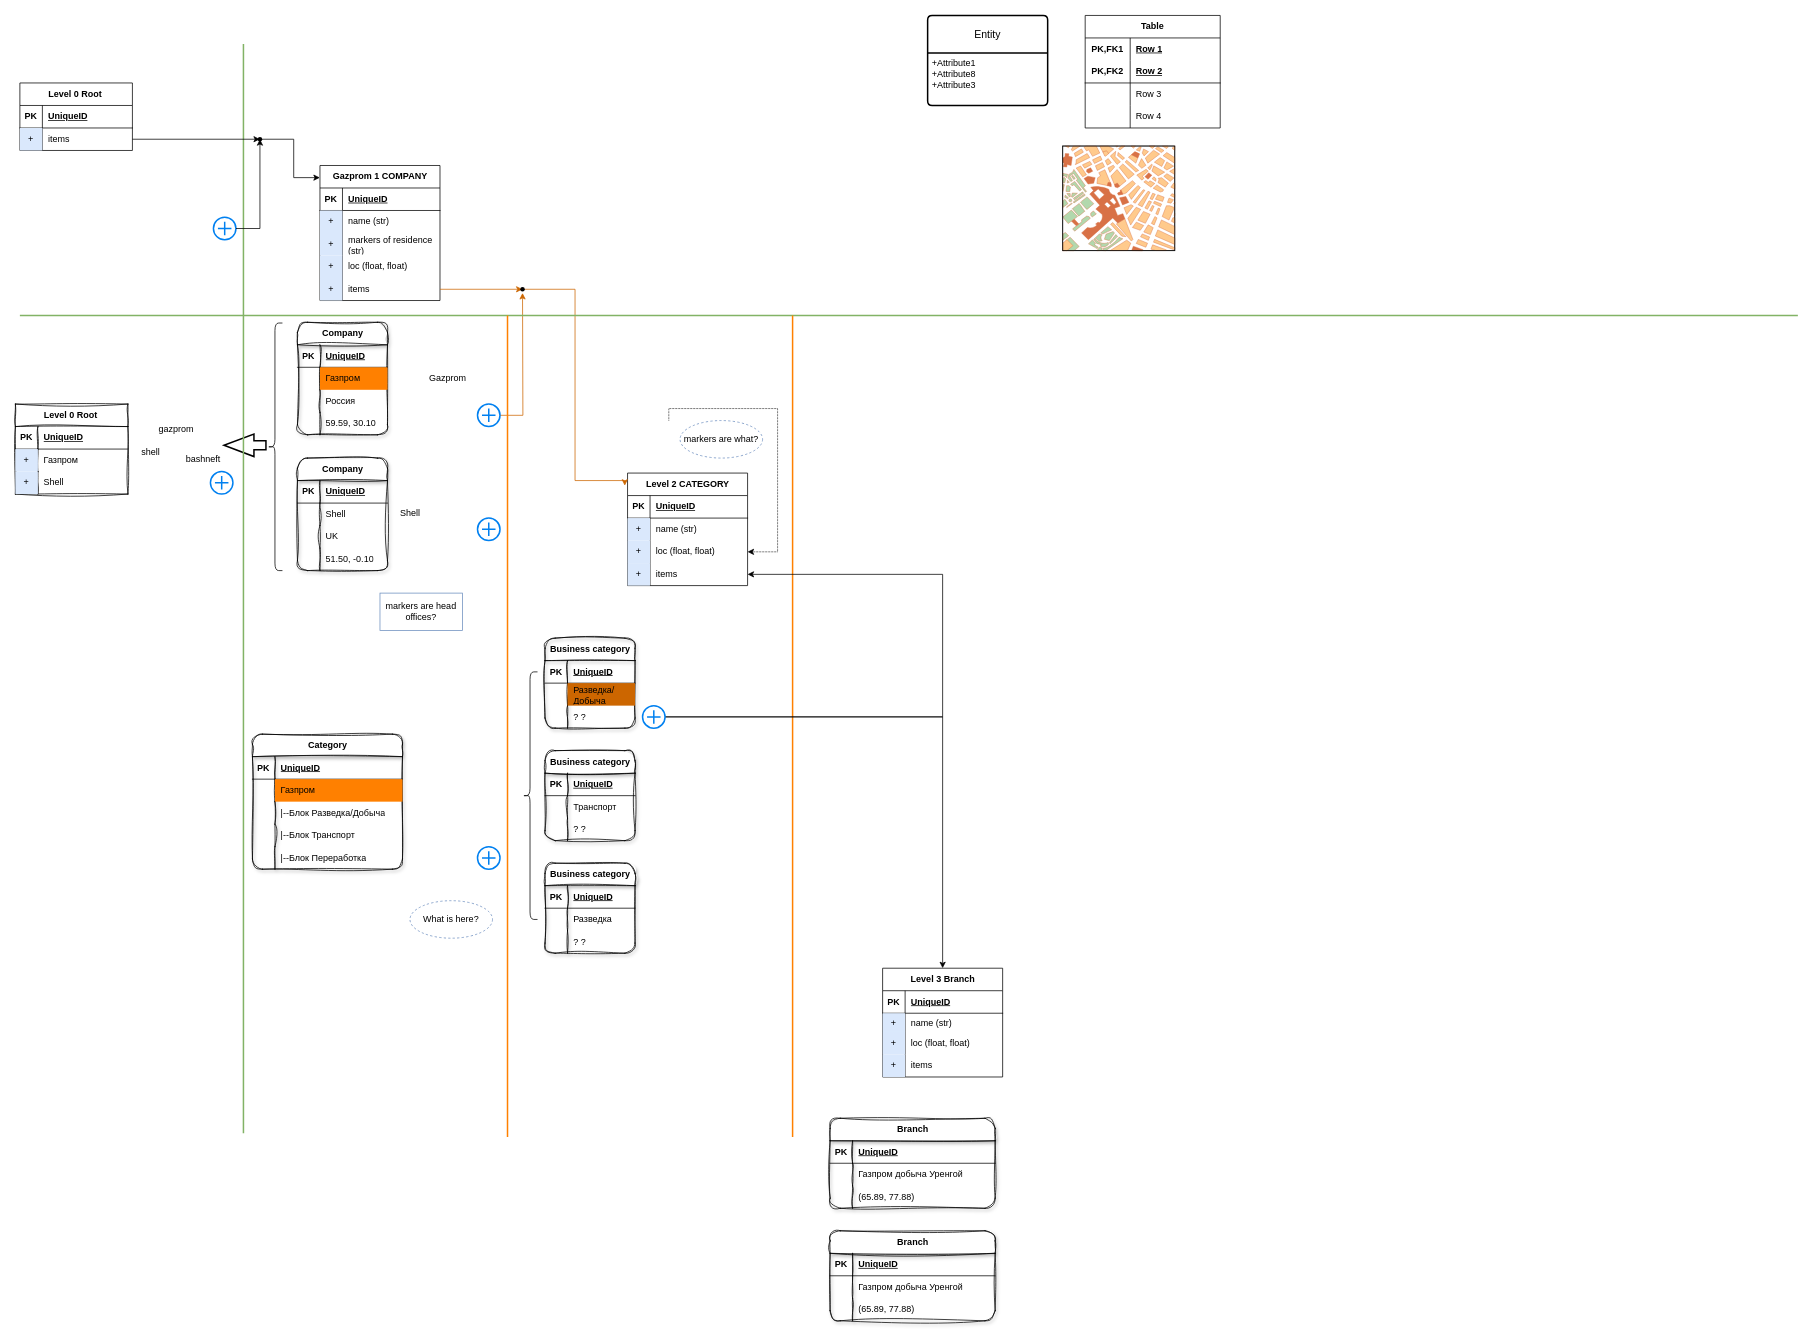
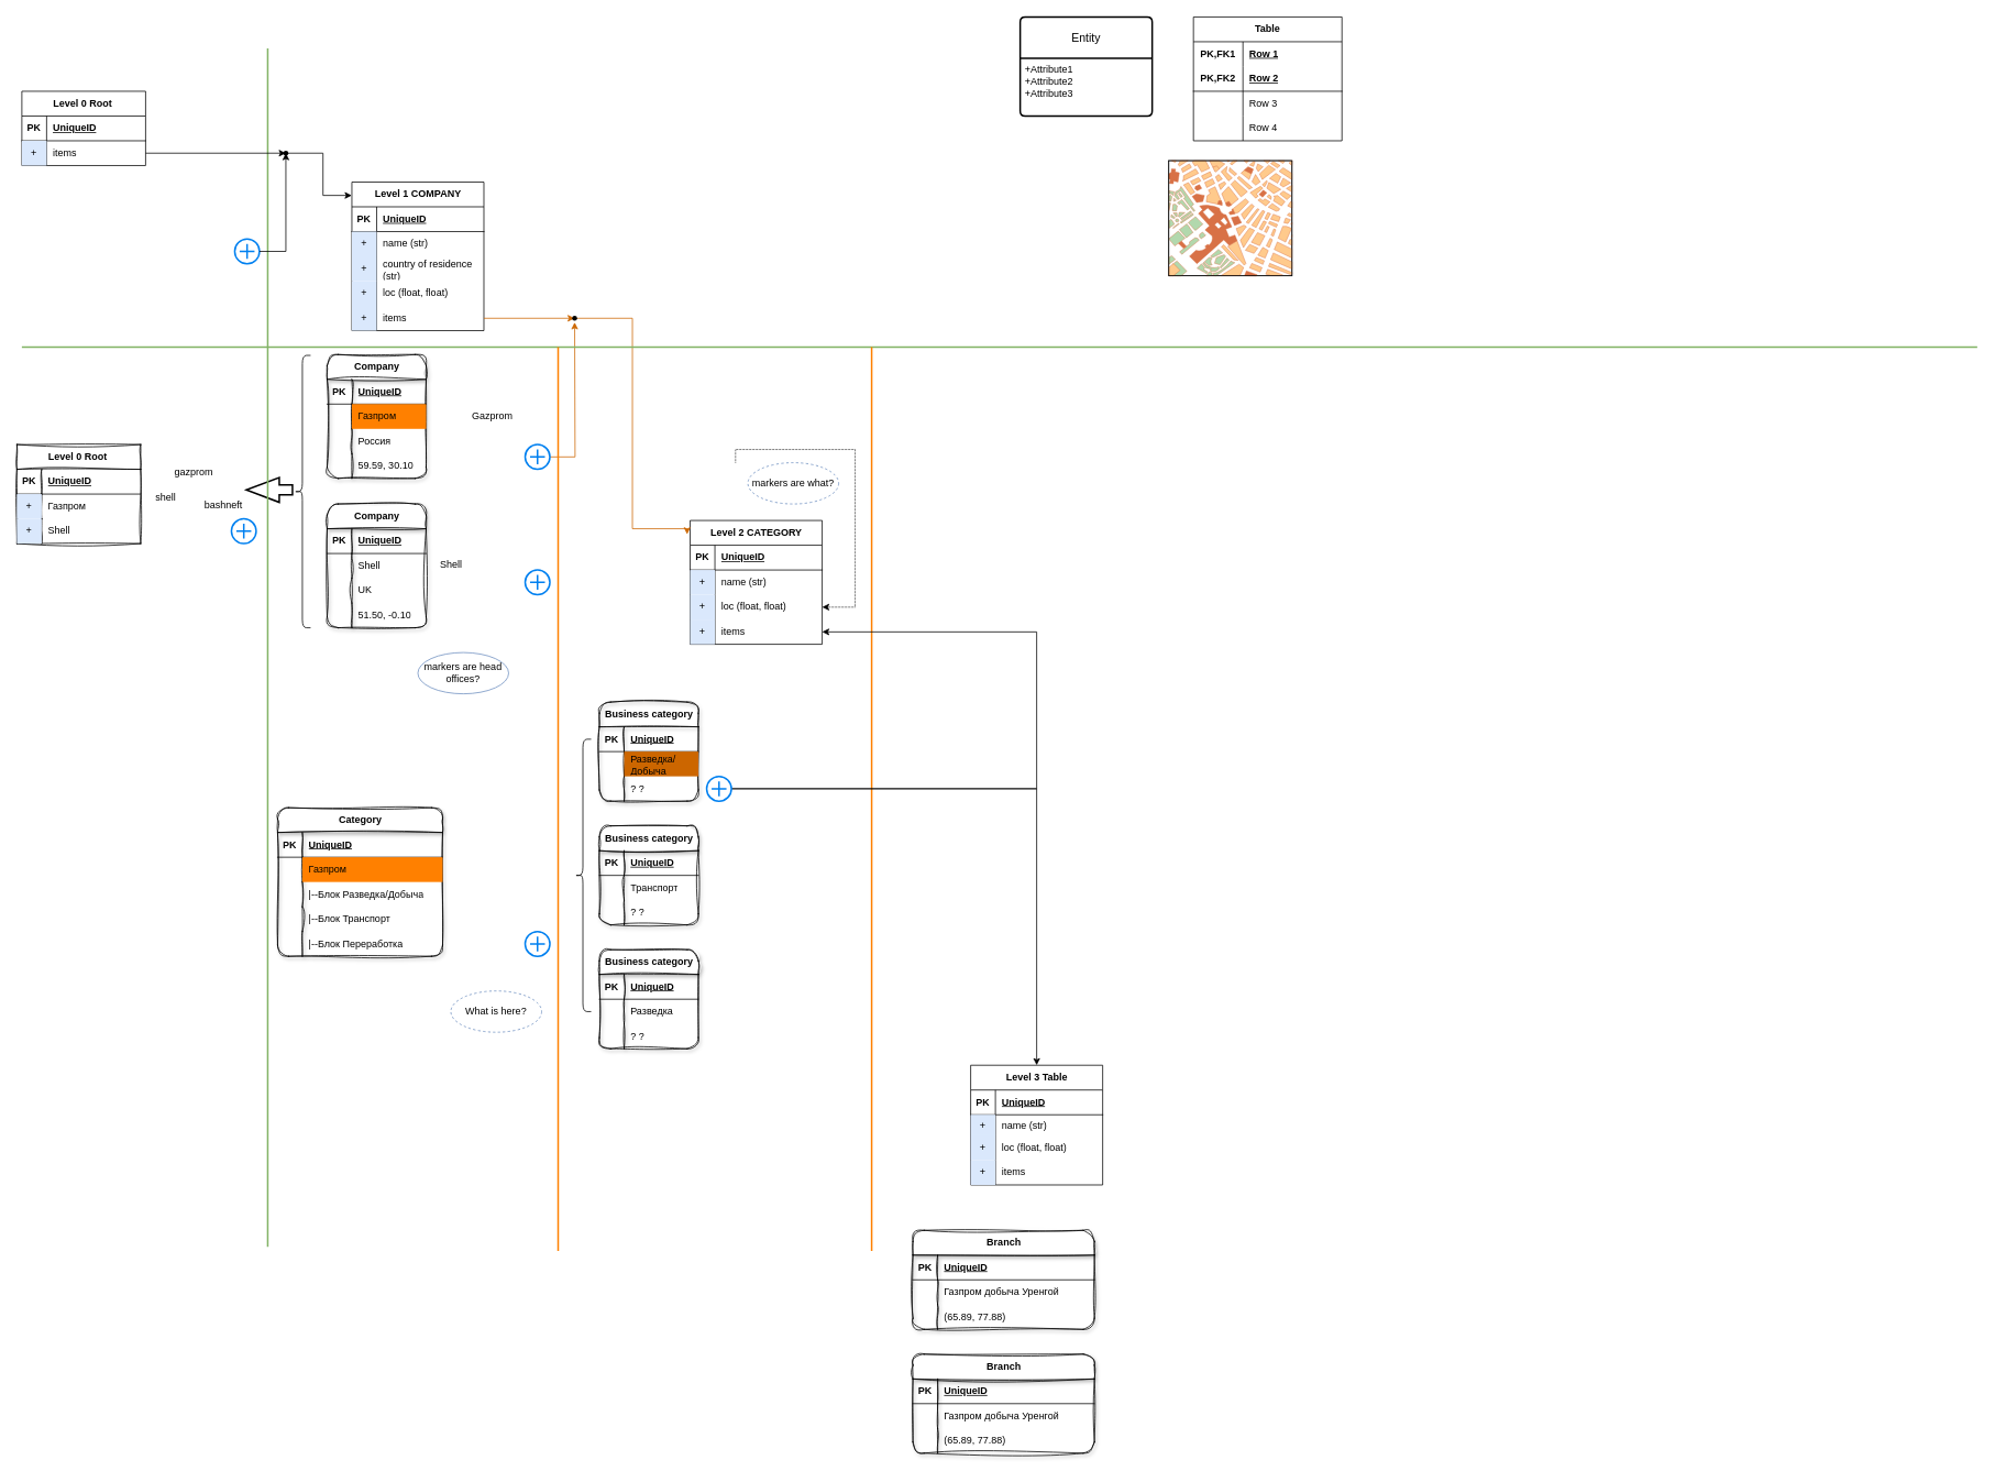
- <mxCell id="33" value="+Attribute1&#10;+Attribute8&#10;+Attribute3" style="align=left;strokeColor=none;fillColor=none;spacingLeft=4;fontSize=12;verticalAlign=top;resizable=0;rotatable=0;part=1;html=1;" vertex="1" parent="32"><mxGeometry y="50" width="160" height="70" as="geometry" /></mxCell>
+ <mxCell id="33" value="+Attribute1&#10;+Attribute2&#10;+Attribute3" style="align=left;strokeColor=none;fillColor=none;spacingLeft=4;fontSize=12;verticalAlign=top;resizable=0;rotatable=0;part=1;html=1;" vertex="1" parent="32"><mxGeometry y="50" width="160" height="70" as="geometry" /></mxCell>
- <mxCell id="3" value="Gazprom 1 COMPANY" style="shape=table;startSize=30;container=1;collapsible=1;childLayout=tableLayout;fixedRows=1;rowLines=0;fontStyle=1;align=center;resizeLast=1;html=1;" vertex="1" parent="1"><mxGeometry x="426" y="220" width="160" height="180" as="geometry" /></mxCell>
+ <mxCell id="3" value="Level 1 COMPANY" style="shape=table;startSize=30;container=1;collapsible=1;childLayout=tableLayout;fixedRows=1;rowLines=0;fontStyle=1;align=center;resizeLast=1;html=1;" vertex="1" parent="1"><mxGeometry x="426" y="220" width="160" height="180" as="geometry" /></mxCell>
- <mxCell id="12" value="markers of residence (str)" style="shape=partialRectangle;connectable=0;fillColor=none;top=0;left=0;bottom=0;right=0;align=left;spacingLeft=6;overflow=hidden;whiteSpace=wrap;html=1;strokeColor=#6c8ebf;" vertex="1" parent="10"><mxGeometry x="30" width="130" height="30" as="geometry"><mxRectangle width="130" height="30" as="alternateBounds" /></mxGeometry></mxCell>
+ <mxCell id="12" value="country of residence (str)" style="shape=partialRectangle;connectable=0;fillColor=none;top=0;left=0;bottom=0;right=0;align=left;spacingLeft=6;overflow=hidden;whiteSpace=wrap;html=1;strokeColor=#6c8ebf;" vertex="1" parent="10"><mxGeometry x="30" width="130" height="30" as="geometry"><mxRectangle width="130" height="30" as="alternateBounds" /></mxGeometry></mxCell>
- <mxCell id="111" value="markers are head offices?" style="whiteSpace=wrap;html=1;fillColor=none;strokeColor=#6c8ebf;rounded=0;" vertex="1" parent="110"><mxGeometry x="30" width="110" height="50" as="geometry" /></mxCell>
+ <mxCell id="111" value="markers are head offices?" style="ellipse;whiteSpace=wrap;html=1;fillColor=none;strokeColor=#6c8ebf;" vertex="1" parent="110"><mxGeometry x="30" width="110" height="50" as="geometry" /></mxCell>
- <mxCell id="183" value="Level 3 Branch" style="shape=table;startSize=30;container=1;collapsible=1;childLayout=tableLayout;fixedRows=1;rowLines=0;fontStyle=1;align=center;resizeLast=1;html=1;" vertex="1" parent="1"><mxGeometry x="1176" y="1290" width="160" height="145" as="geometry" /></mxCell>
+ <mxCell id="183" value="Level 3 Table" style="shape=table;startSize=30;container=1;collapsible=1;childLayout=tableLayout;fixedRows=1;rowLines=0;fontStyle=1;align=center;resizeLast=1;html=1;" vertex="1" parent="1"><mxGeometry x="1176" y="1290" width="160" height="145" as="geometry" /></mxCell>
